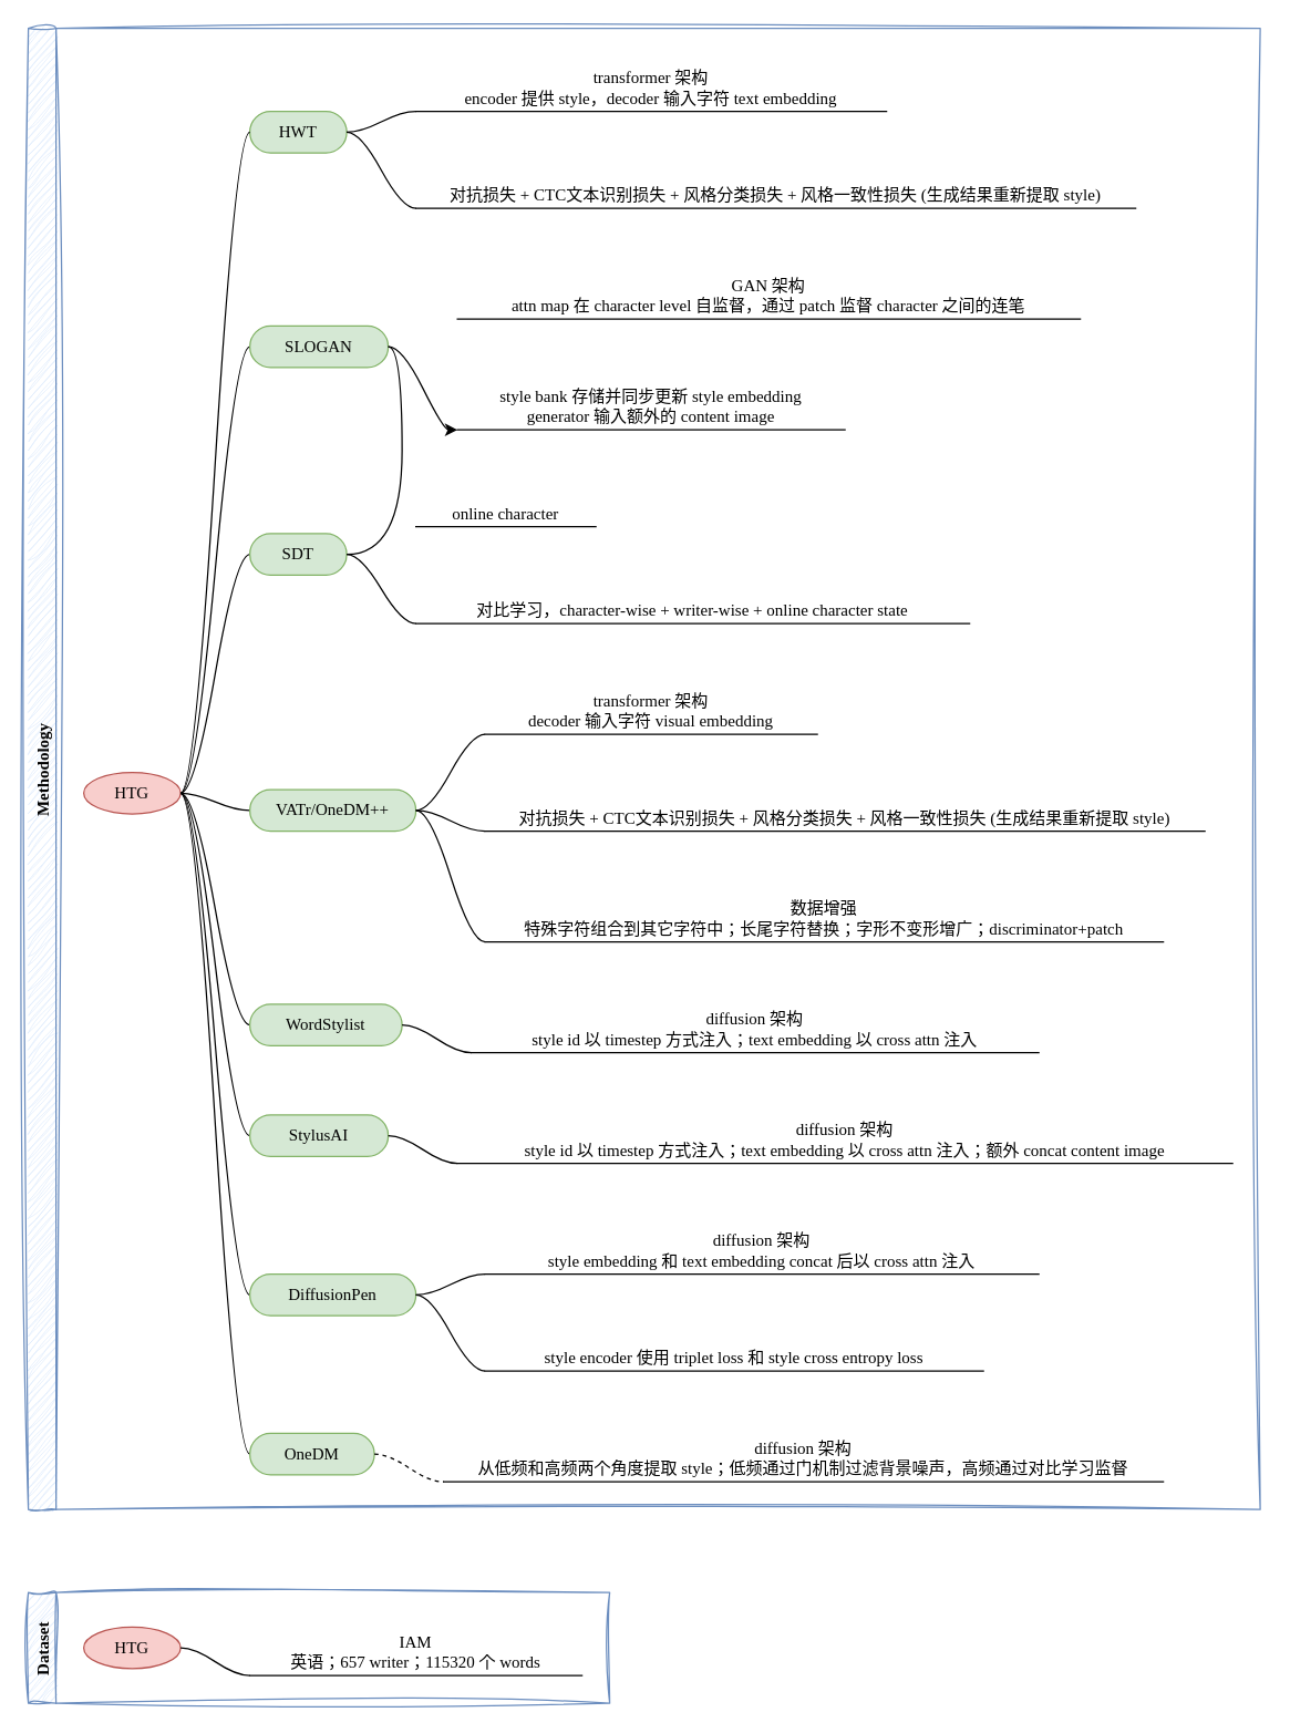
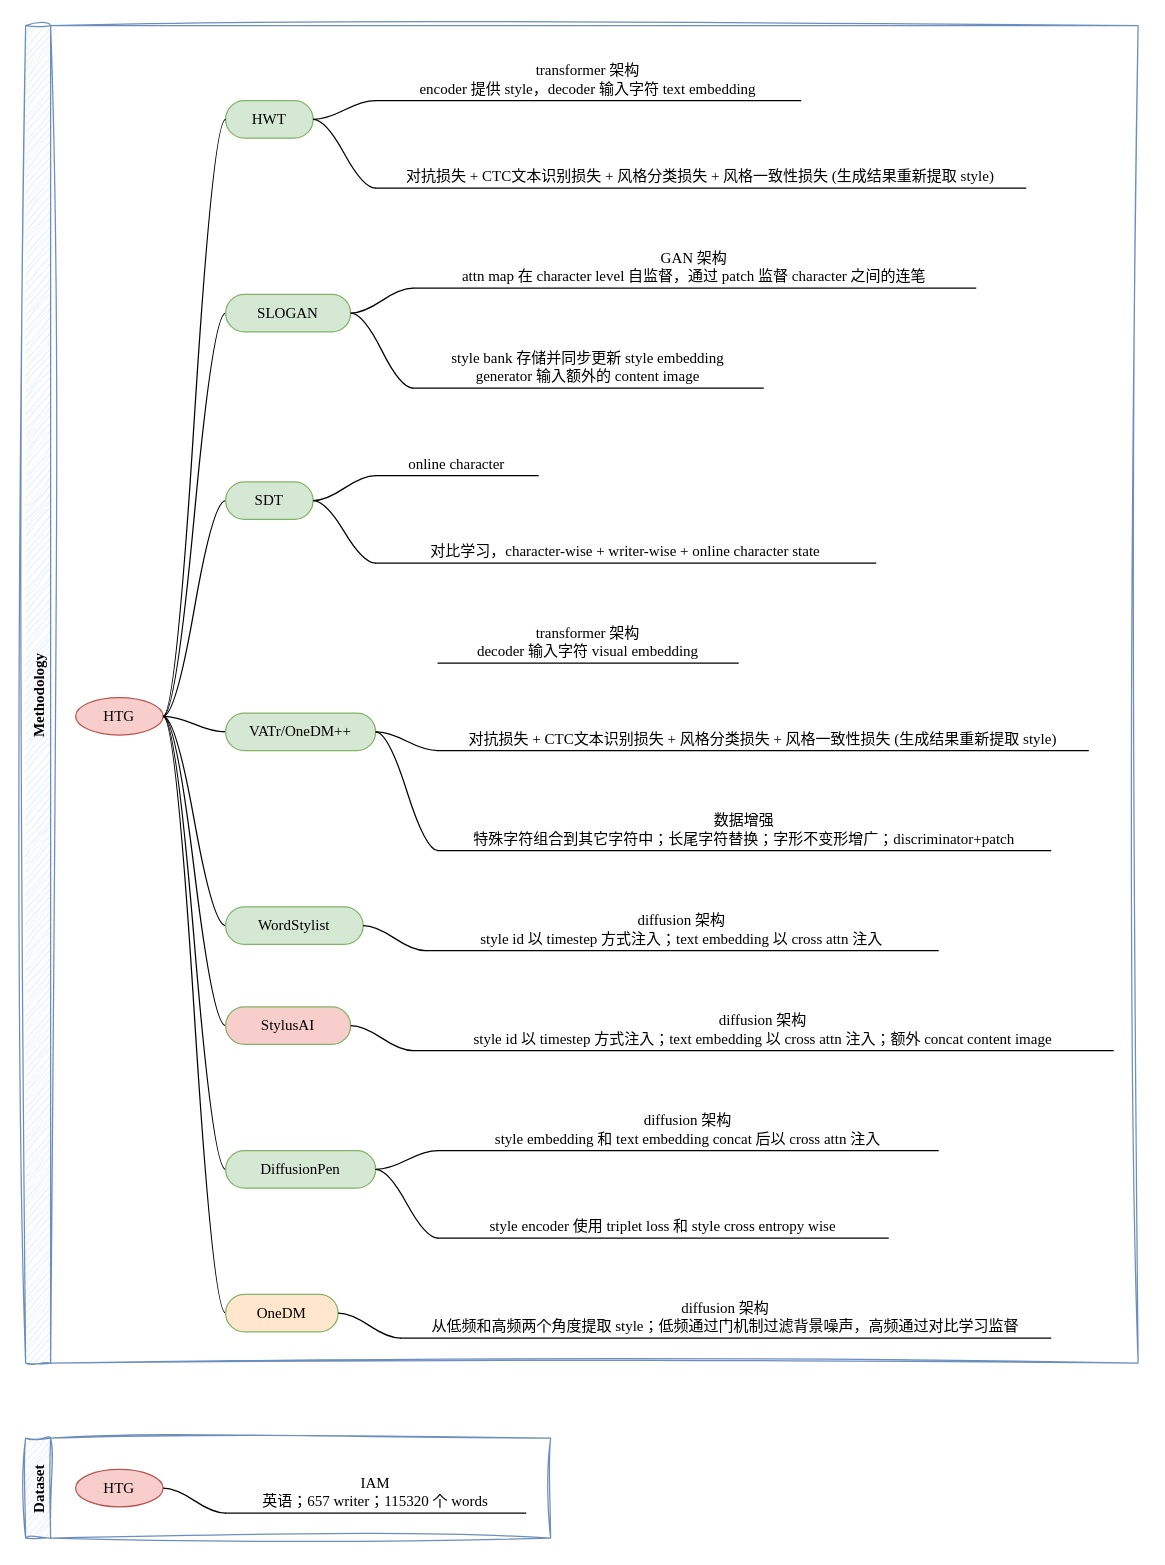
+ <mxCell id="13" value="" style="edgeStyle=entityRelationEdgeStyle;startArrow=none;endArrow=none;segment=10;curved=1;sourcePerimeterSpacing=0;targetPerimeterSpacing=0;rounded=0;fontFamily=Comic Sans MS;" parent="2" source="11" target="12" edge="1"><mxGeometry x="210" y="15" width="80" height="20" as="geometry" /></mxCell>
- <mxCell id="14" value="" style="edgeStyle=entityRelationEdgeStyle;startArrow=none;endArrow=classic;segment=10;curved=1;sourcePerimeterSpacing=0;targetPerimeterSpacing=0;rounded=0;fontFamily=Comic Sans MS;" parent="2" source="11" target="15" edge="1"><mxGeometry x="210" y="15" width="80" height="20" as="geometry"><mxPoint x="435" y="-1319" as="sourcePoint" /></mxGeometry></mxCell>
+ <mxCell id="14" value="" style="edgeStyle=entityRelationEdgeStyle;startArrow=none;endArrow=none;segment=10;curved=1;sourcePerimeterSpacing=0;targetPerimeterSpacing=0;rounded=0;fontFamily=Comic Sans MS;" parent="2" source="11" target="15" edge="1"><mxGeometry x="210" y="15" width="80" height="20" as="geometry"><mxPoint x="435" y="-1319" as="sourcePoint" /></mxGeometry></mxCell>
- <mxCell id="19" value="" style="edgeStyle=entityRelationEdgeStyle;startArrow=none;endArrow=none;segment=10;curved=1;sourcePerimeterSpacing=0;targetPerimeterSpacing=0;rounded=0;fontFamily=Comic Sans MS;" parent="2" source="17" target="11" edge="1"><mxGeometry x="180" y="139" width="80" height="20" as="geometry" /></mxCell>
+ <mxCell id="19" value="" style="edgeStyle=entityRelationEdgeStyle;startArrow=none;endArrow=none;segment=10;curved=1;sourcePerimeterSpacing=0;targetPerimeterSpacing=0;rounded=0;fontFamily=Comic Sans MS;" parent="2" source="17" target="18" edge="1"><mxGeometry x="180" y="139" width="80" height="20" as="geometry" /></mxCell>
- <mxCell id="25" value="" style="edgeStyle=entityRelationEdgeStyle;startArrow=none;endArrow=none;segment=10;curved=1;sourcePerimeterSpacing=0;targetPerimeterSpacing=0;rounded=0;fontFamily=Comic Sans MS;" parent="2" source="23" target="24" edge="1"><mxGeometry x="230" y="315" width="80" height="20" as="geometry" /></mxCell>
- <mxCell id="35" value="StylusAI" style="whiteSpace=wrap;html=1;rounded=1;arcSize=50;align=center;verticalAlign=middle;strokeWidth=1;autosize=1;spacing=4;treeFolding=1;treeMoving=1;newEdgeStyle={&quot;edgeStyle&quot;:&quot;entityRelationEdgeStyle&quot;,&quot;startArrow&quot;:&quot;none&quot;,&quot;endArrow&quot;:&quot;none&quot;,&quot;segment&quot;:10,&quot;curved&quot;:1,&quot;sourcePerimeterSpacing&quot;:0,&quot;targetPerimeterSpacing&quot;:0};fontFamily=Comic Sans MS;fillColor=#d5e8d4;strokeColor=#82b366;" parent="2" vertex="1"><mxGeometry x="160" y="785" width="100" height="30" as="geometry" /></mxCell>
+ <mxCell id="35" value="StylusAI" style="whiteSpace=wrap;html=1;rounded=1;arcSize=50;align=center;verticalAlign=middle;strokeWidth=1;autosize=1;spacing=4;treeFolding=1;treeMoving=1;newEdgeStyle={&quot;edgeStyle&quot;:&quot;entityRelationEdgeStyle&quot;,&quot;startArrow&quot;:&quot;none&quot;,&quot;endArrow&quot;:&quot;none&quot;,&quot;segment&quot;:10,&quot;curved&quot;:1,&quot;sourcePerimeterSpacing&quot;:0,&quot;targetPerimeterSpacing&quot;:0};fontFamily=Comic Sans MS;fillColor=#f8cecc;strokeColor=#82b366;" parent="2" vertex="1"><mxGeometry x="160" y="785" width="100" height="30" as="geometry" /></mxCell>
- <mxCell id="43" value="style encoder 使用 triplet loss 和 style cross entropy loss" style="whiteSpace=wrap;html=1;shape=partialRectangle;top=0;left=0;bottom=1;right=0;points=[[0,1],[1,1]];fillColor=none;align=center;verticalAlign=bottom;routingCenterY=0.5;snapToPoint=1;recursiveResize=0;autosize=1;treeFolding=1;treeMoving=1;newEdgeStyle={&quot;edgeStyle&quot;:&quot;entityRelationEdgeStyle&quot;,&quot;startArrow&quot;:&quot;none&quot;,&quot;endArrow&quot;:&quot;none&quot;,&quot;segment&quot;:10,&quot;curved&quot;:1,&quot;sourcePerimeterSpacing&quot;:0,&quot;targetPerimeterSpacing&quot;:0};fontFamily=Comic Sans MS;" parent="2" vertex="1"><mxGeometry x="330" y="940" width="360" height="30" as="geometry" /></mxCell>
+ <mxCell id="43" value="style encoder 使用 triplet loss 和 style cross entropy wise" style="whiteSpace=wrap;html=1;shape=partialRectangle;top=0;left=0;bottom=1;right=0;points=[[0,1],[1,1]];fillColor=none;align=center;verticalAlign=bottom;routingCenterY=0.5;snapToPoint=1;recursiveResize=0;autosize=1;treeFolding=1;treeMoving=1;newEdgeStyle={&quot;edgeStyle&quot;:&quot;entityRelationEdgeStyle&quot;,&quot;startArrow&quot;:&quot;none&quot;,&quot;endArrow&quot;:&quot;none&quot;,&quot;segment&quot;:10,&quot;curved&quot;:1,&quot;sourcePerimeterSpacing&quot;:0,&quot;targetPerimeterSpacing&quot;:0};fontFamily=Comic Sans MS;" parent="2" vertex="1"><mxGeometry x="330" y="940" width="360" height="30" as="geometry" /></mxCell>
- <mxCell id="45" value="OneDM" style="whiteSpace=wrap;html=1;rounded=1;arcSize=50;align=center;verticalAlign=middle;strokeWidth=1;autosize=1;spacing=4;treeFolding=1;treeMoving=1;newEdgeStyle={&quot;edgeStyle&quot;:&quot;entityRelationEdgeStyle&quot;,&quot;startArrow&quot;:&quot;none&quot;,&quot;endArrow&quot;:&quot;none&quot;,&quot;segment&quot;:10,&quot;curved&quot;:1,&quot;sourcePerimeterSpacing&quot;:0,&quot;targetPerimeterSpacing&quot;:0};fontFamily=Comic Sans MS;fillColor=#d5e8d4;strokeColor=#82b366;" parent="2" vertex="1"><mxGeometry x="160" y="1015" width="90" height="30" as="geometry" /></mxCell>
+ <mxCell id="45" value="OneDM" style="whiteSpace=wrap;html=1;rounded=1;arcSize=50;align=center;verticalAlign=middle;strokeWidth=1;autosize=1;spacing=4;treeFolding=1;treeMoving=1;newEdgeStyle={&quot;edgeStyle&quot;:&quot;entityRelationEdgeStyle&quot;,&quot;startArrow&quot;:&quot;none&quot;,&quot;endArrow&quot;:&quot;none&quot;,&quot;segment&quot;:10,&quot;curved&quot;:1,&quot;sourcePerimeterSpacing&quot;:0,&quot;targetPerimeterSpacing&quot;:0};fontFamily=Comic Sans MS;fillColor=#ffe6cc;strokeColor=#82b366;" parent="2" vertex="1"><mxGeometry x="160" y="1015" width="90" height="30" as="geometry" /></mxCell>
- <mxCell id="47" value="" style="edgeStyle=entityRelationEdgeStyle;startArrow=none;endArrow=none;segment=10;curved=1;sourcePerimeterSpacing=0;targetPerimeterSpacing=0;rounded=0;dashed=1;" parent="2" source="45" target="46" edge="1"><mxGeometry x="130" y="783" width="80" height="20" as="geometry" /></mxCell>
+ <mxCell id="47" value="" style="edgeStyle=entityRelationEdgeStyle;startArrow=none;endArrow=none;segment=10;curved=1;sourcePerimeterSpacing=0;targetPerimeterSpacing=0;rounded=0;" parent="2" source="45" target="46" edge="1"><mxGeometry x="130" y="783" width="80" height="20" as="geometry" /></mxCell>
